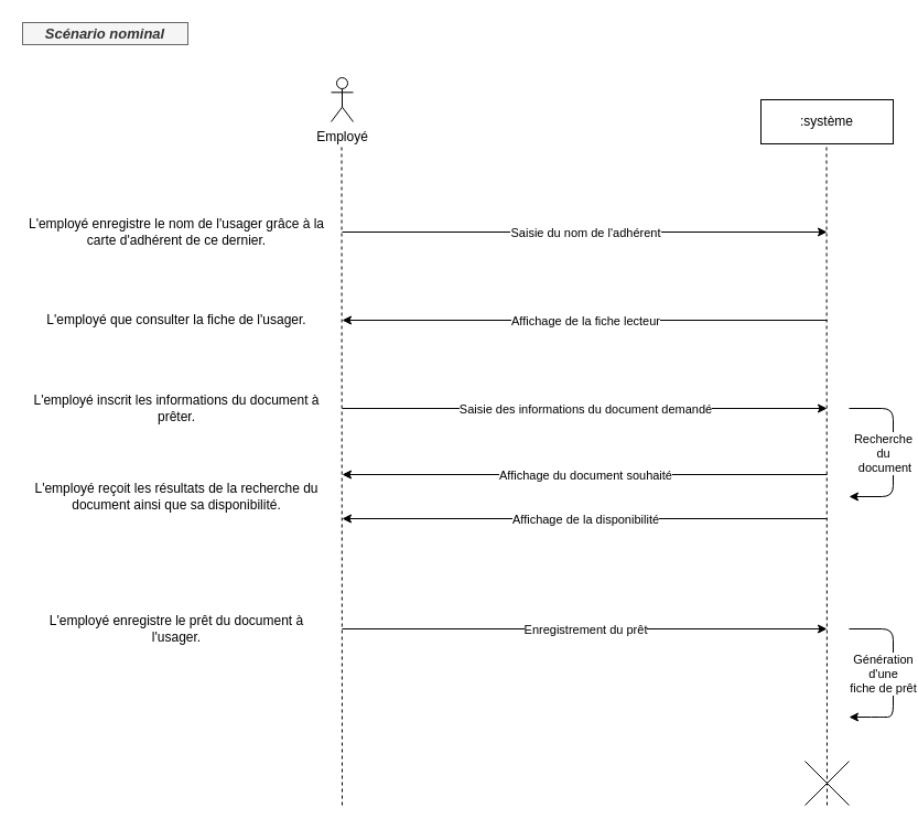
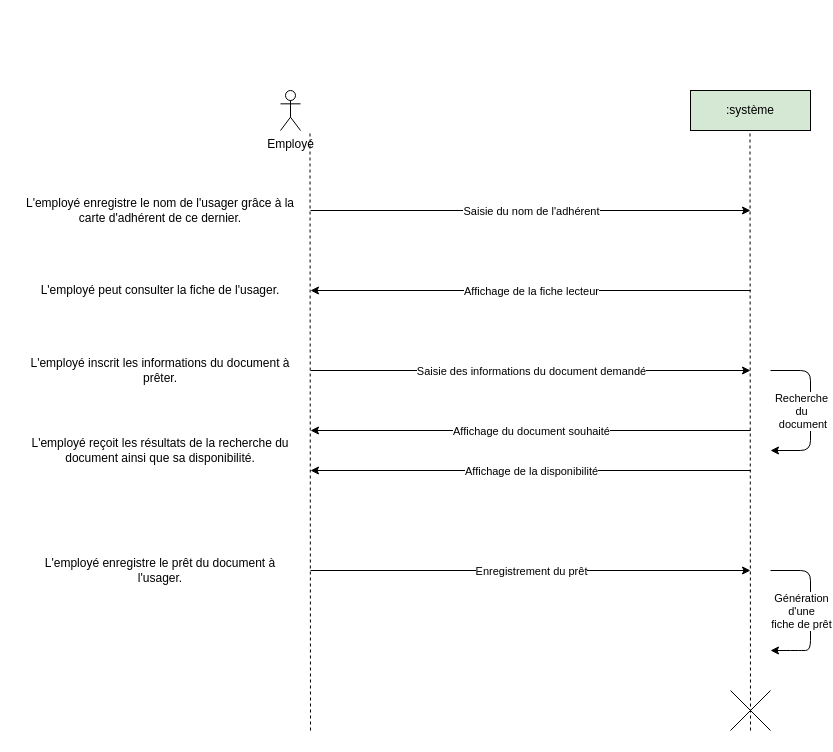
- <mxCell id="8" value="Scénario nominal" style="text;html=1;strokeColor=#666666;fillColor=#f5f5f5;align=center;verticalAlign=middle;whiteSpace=wrap;rounded=0;strokeWidth=1;fontColor=#333333;glass=0;shadow=0;fontStyle=3;fontSize=13;" parent="1" vertex="1"><mxGeometry x="20" y="20" width="150" height="20" as="geometry" /></mxCell>
- <mxCell id="3" value="Employé" style="shape=umlActor;verticalLabelPosition=bottom;verticalAlign=top;html=1;outlineConnect=0;" parent="1" vertex="1"><mxGeometry x="300" y="70" width="20" height="40" as="geometry" /></mxCell>
+ <mxCell id="3" value="Employé" style="shape=umlActor;verticalLabelPosition=bottom;verticalAlign=top;html=1;outlineConnect=0;" parent="1" vertex="1"><mxGeometry x="280" y="90" width="20" height="40" as="geometry" /></mxCell>
- <mxCell id="2" value=":système" style="rounded=0;whiteSpace=wrap;html=1;" parent="1" vertex="1"><mxGeometry x="690" y="90" width="120" height="40" as="geometry" /></mxCell>
+ <mxCell id="2" value=":système" style="rounded=0;whiteSpace=wrap;html=1;fillColor=#d5e8d4;" parent="1" vertex="1"><mxGeometry x="690" y="90" width="120" height="40" as="geometry" /></mxCell>
- <mxCell id="12" value="L'employé que consulter la fiche de l'usager." style="text;html=1;strokeColor=none;fillColor=none;align=center;verticalAlign=middle;whiteSpace=wrap;rounded=0;" vertex="1" parent="1"><mxGeometry x="20" y="280" width="280" height="20" as="geometry" /></mxCell>
+ <mxCell id="12" value="L'employé peut consulter la fiche de l'usager." style="text;html=1;strokeColor=none;fillColor=none;align=center;verticalAlign=middle;whiteSpace=wrap;rounded=0;" vertex="1" parent="1"><mxGeometry x="20" y="280" width="280" height="20" as="geometry" /></mxCell>
